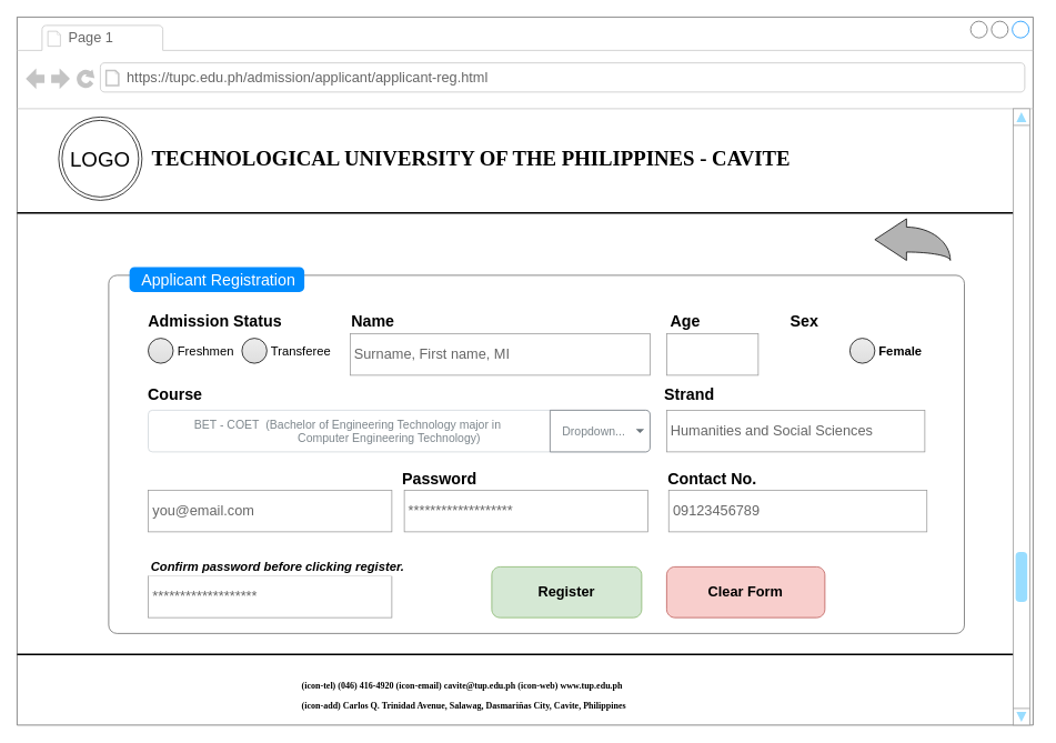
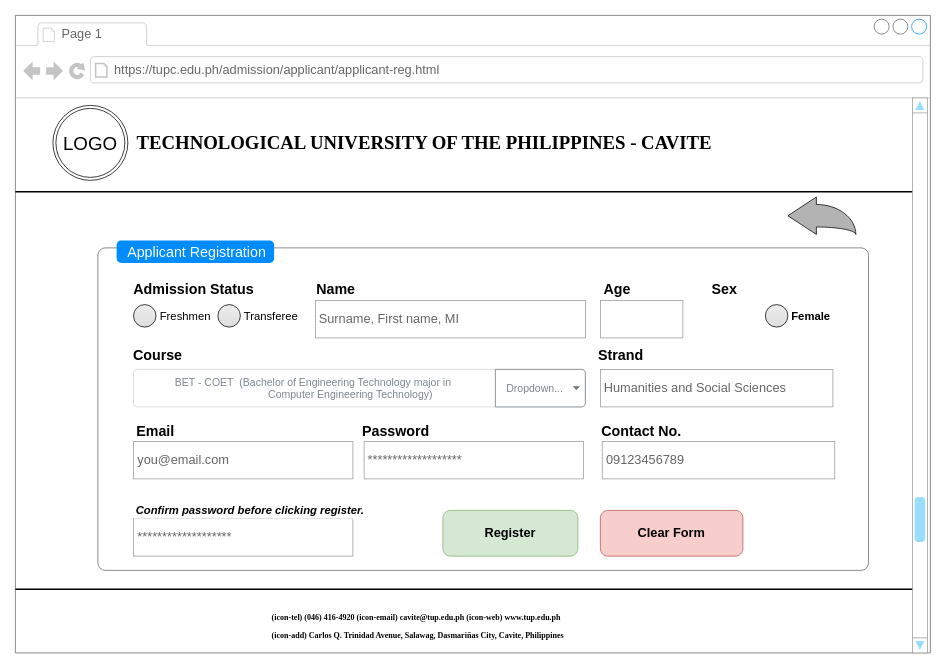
+ <mxCell id="24" value="&lt;b&gt;Email&lt;br&gt;&lt;/b&gt;" style="rounded=0;whiteSpace=wrap;html=1;fontSize=19;align=center;verticalAlign=top;strokeColor=none;" parent="11" vertex="1"><mxGeometry x="47.5" y="237" width="57.5" height="30" as="geometry" /></mxCell>
